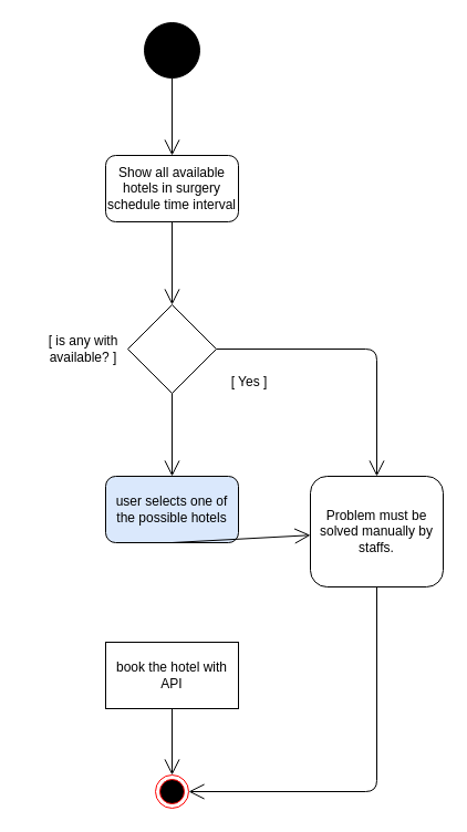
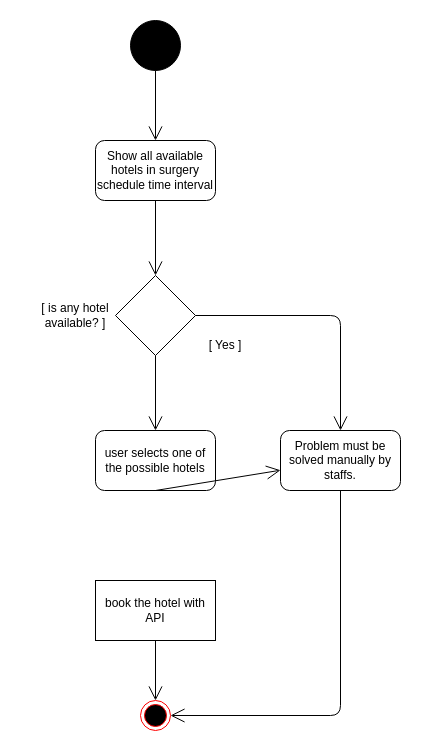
- <mxCell id="12" value="[ is any with available? ]" style="text;html=1;strokeColor=none;fillColor=none;align=center;verticalAlign=middle;whiteSpace=wrap;rounded=0;" vertex="1" parent="1"><mxGeometry x="20" y="312.5" width="110" height="5" as="geometry" /></mxCell>
+ <mxCell id="12" value="[ is any hotel available? ]" style="text;html=1;strokeColor=none;fillColor=none;align=center;verticalAlign=middle;whiteSpace=wrap;rounded=0;" vertex="1" parent="1"><mxGeometry x="20" y="312.5" width="110" height="5" as="geometry" /></mxCell>
- <mxCell id="6" value="user selects one of the possible hotels" style="rounded=1;whiteSpace=wrap;html=1;fillColor=#dae8fc;" parent="1" vertex="1"><mxGeometry x="95" y="430" width="120" height="60" as="geometry" /></mxCell>
+ <mxCell id="6" value="user selects one of the possible hotels" style="rounded=1;whiteSpace=wrap;html=1;fillColor=#FFFFFF;" parent="1" vertex="1"><mxGeometry x="95" y="430" width="120" height="60" as="geometry" /></mxCell>
- <mxCell id="16" value="Problem must be solved manually by staffs." style="rounded=1;whiteSpace=wrap;html=1;" vertex="1" parent="1"><mxGeometry x="280" y="430" width="120" height="100" as="geometry" /></mxCell>
+ <mxCell id="16" value="Problem must be solved manually by staffs." style="rounded=1;whiteSpace=wrap;html=1;" vertex="1" parent="1"><mxGeometry x="280" y="430" width="120" height="60" as="geometry" /></mxCell>
